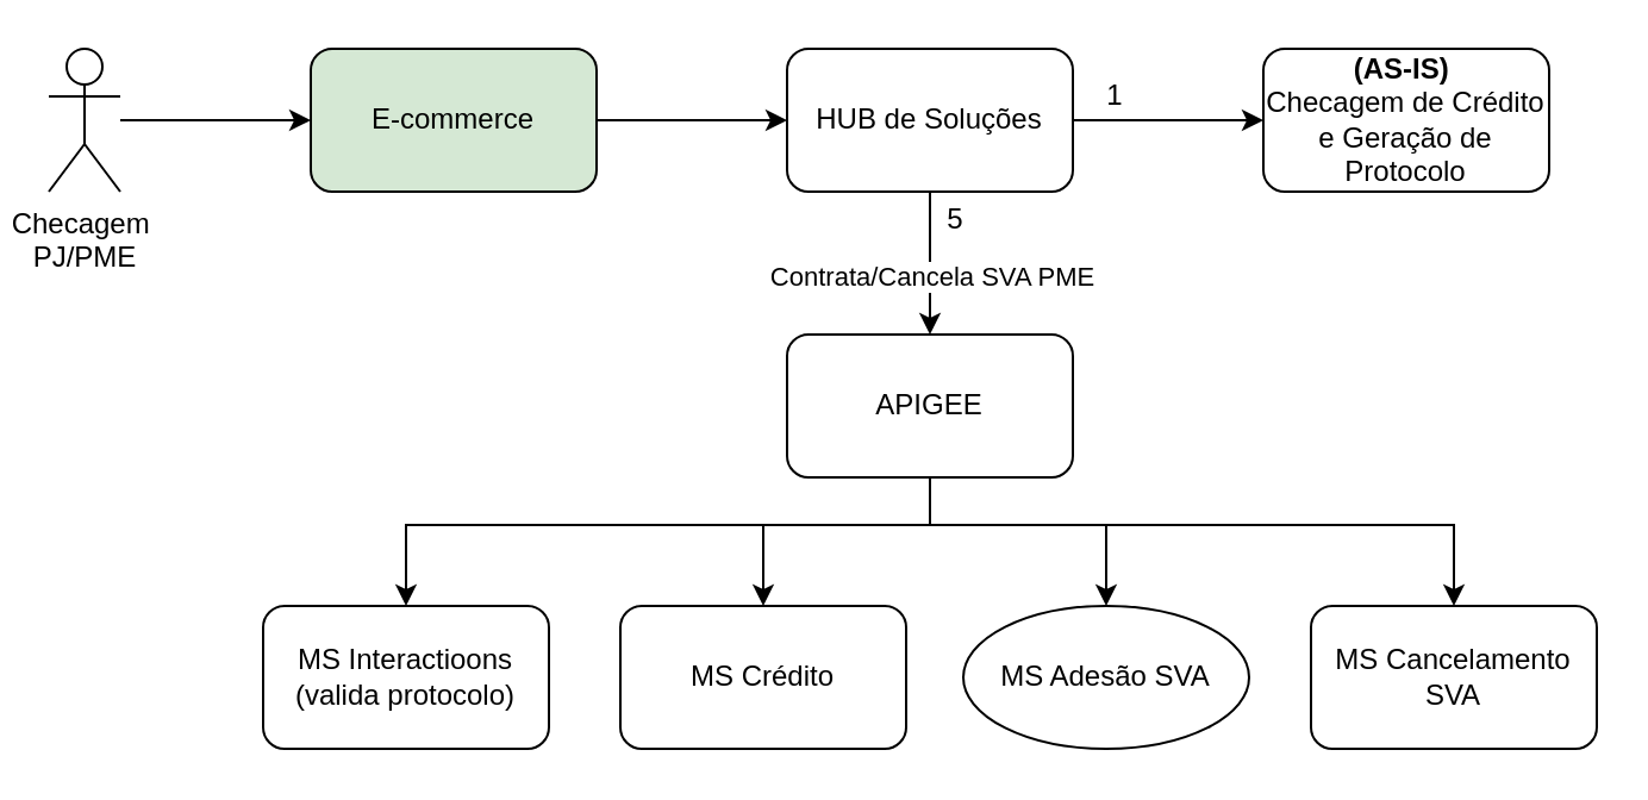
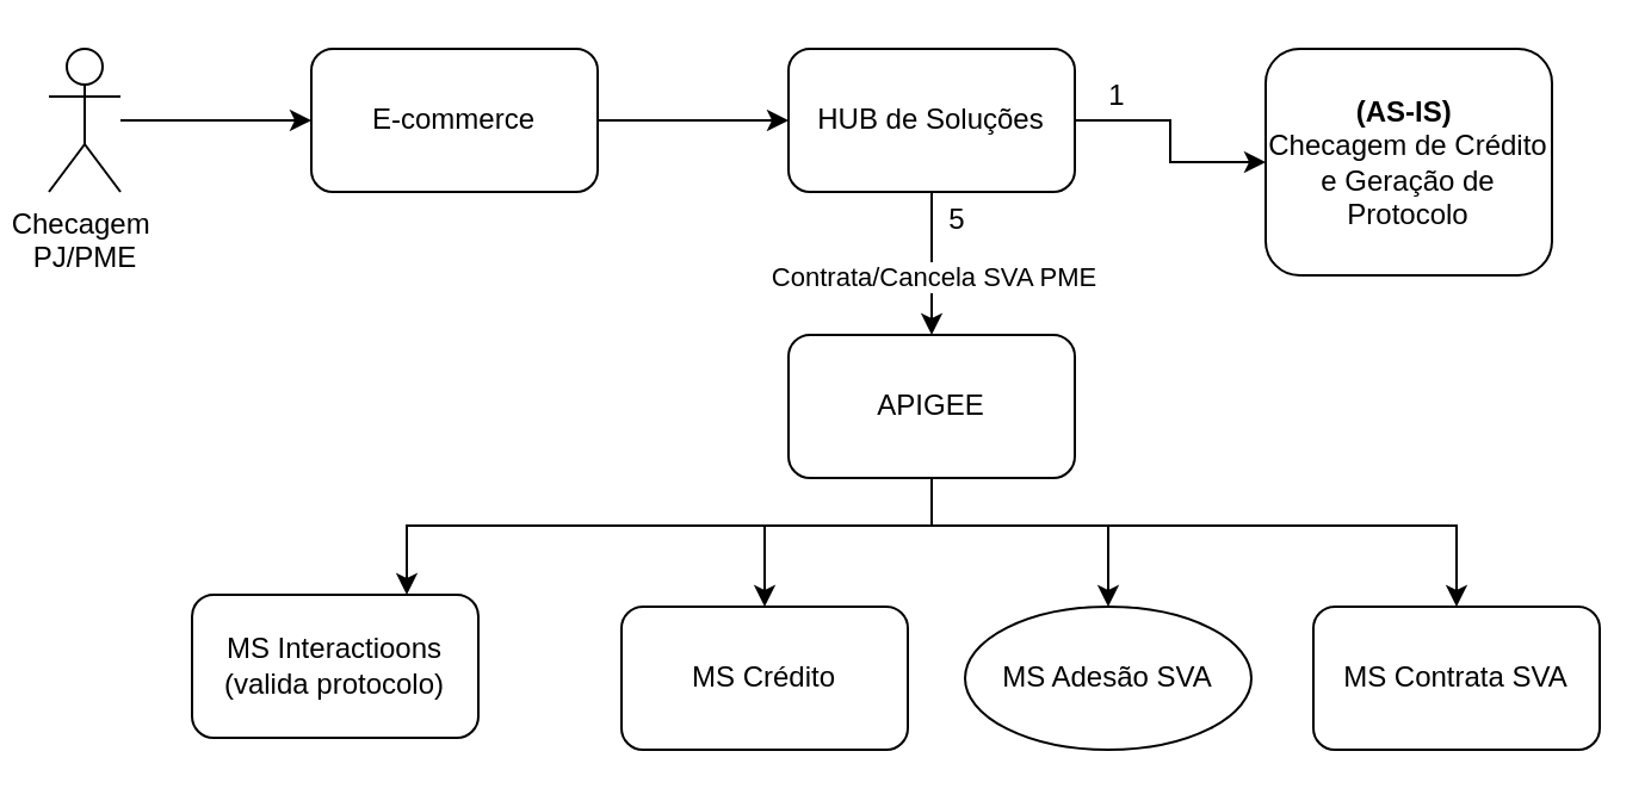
- <mxCell id="5" value="E-commerce" style="rounded=1;whiteSpace=wrap;html=1;fillColor=#d5e8d4;" vertex="1" parent="1"><mxGeometry x="130" y="20" width="120" height="60" as="geometry" /></mxCell>
+ <mxCell id="5" value="E-commerce" style="rounded=1;whiteSpace=wrap;html=1;" vertex="1" parent="1"><mxGeometry x="130" y="20" width="120" height="60" as="geometry" /></mxCell>
- <mxCell id="18" value="&lt;b&gt;(AS-IS)&amp;nbsp;&lt;/b&gt;&lt;div&gt;Checagem de Crédito e Geração de Protocolo&lt;/div&gt;" style="whiteSpace=wrap;html=1;rounded=1;" vertex="1" parent="1"><mxGeometry x="530" y="20" width="120" height="60" as="geometry" /></mxCell>
+ <mxCell id="18" value="&lt;b&gt;(AS-IS)&amp;nbsp;&lt;/b&gt;&lt;div&gt;Checagem de Crédito e Geração de Protocolo&lt;/div&gt;" style="whiteSpace=wrap;html=1;rounded=1;" vertex="1" parent="1"><mxGeometry x="530" y="20" width="120" height="95" as="geometry" /></mxCell>
- <mxCell id="21" value="MS Interactioons (valida protocolo)" style="whiteSpace=wrap;html=1;rounded=1;" vertex="1" parent="1"><mxGeometry x="110" y="254" width="120" height="60" as="geometry" /></mxCell>
+ <mxCell id="21" value="MS Interactioons (valida protocolo)" style="whiteSpace=wrap;html=1;rounded=1;" vertex="1" parent="1"><mxGeometry x="80" y="249" width="120" height="60" as="geometry" /></mxCell>
- <mxCell id="17" value="MS Cancelamento SVA" style="whiteSpace=wrap;html=1;rounded=1;" vertex="1" parent="1"><mxGeometry x="550" y="254" width="120" height="60" as="geometry" /></mxCell>
+ <mxCell id="17" value="MS Contrata SVA" style="whiteSpace=wrap;html=1;rounded=1;" vertex="1" parent="1"><mxGeometry x="550" y="254" width="120" height="60" as="geometry" /></mxCell>
